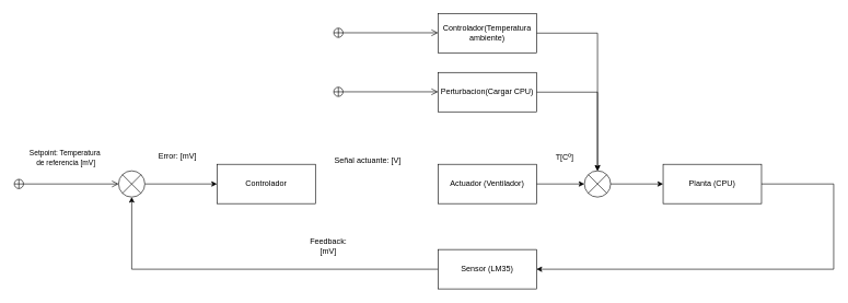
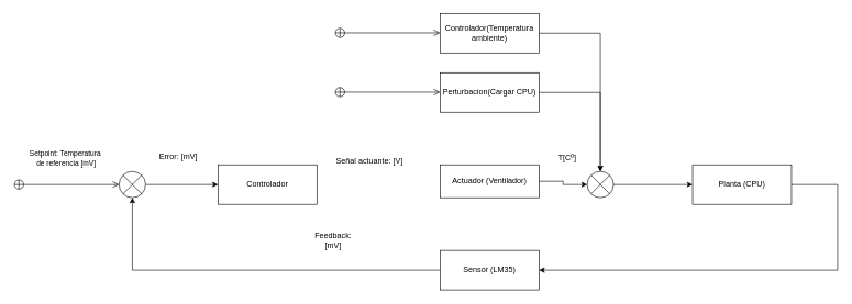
- <mxCell id="7" value="Actuador (Ventilador)" style="rounded=0;whiteSpace=wrap;html=1;" parent="1" vertex="1"><mxGeometry x="667" y="250" width="150" height="60" as="geometry" /></mxCell>
+ <mxCell id="7" value="Actuador (Ventilador)" style="rounded=0;whiteSpace=wrap;html=1;" parent="1" vertex="1"><mxGeometry x="667" y="250" width="150" height="50" as="geometry" /></mxCell>
- <mxCell id="3" value="Planta (CPU)" style="rounded=0;whiteSpace=wrap;html=1;" parent="1" vertex="1"><mxGeometry x="1010" y="250" width="150" height="60" as="geometry" /></mxCell>
+ <mxCell id="3" value="Planta (CPU)" style="rounded=0;whiteSpace=wrap;html=1;" parent="1" vertex="1"><mxGeometry x="1050" y="250" width="150" height="60" as="geometry" /></mxCell>
- <mxCell id="23" value="Feedback: [mV]" style="text;html=1;align=center;verticalAlign=middle;whiteSpace=wrap;rounded=0;" parent="1" vertex="1"><mxGeometry x="470" y="360" width="60" height="30" as="geometry" /></mxCell>
+ <mxCell id="23" value="Feedback: [mV]" style="text;html=1;align=center;verticalAlign=middle;whiteSpace=wrap;rounded=0;" parent="1" vertex="1"><mxGeometry x="475" y="350" width="60" height="30" as="geometry" /></mxCell>
